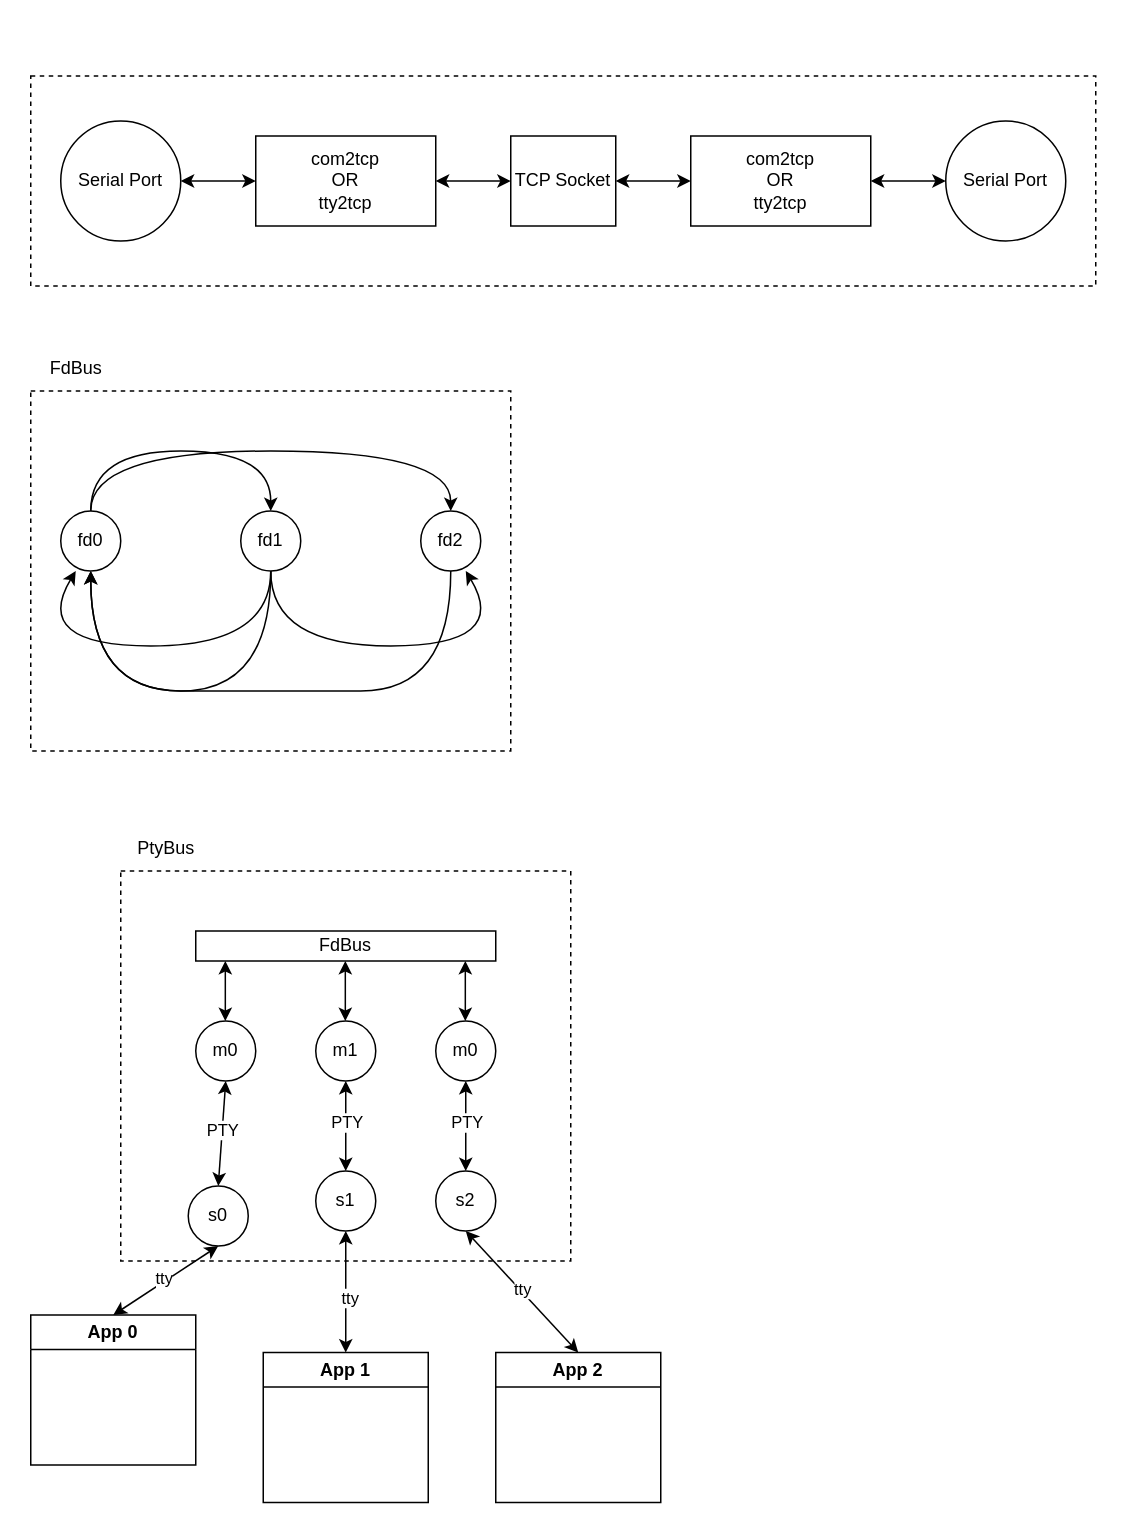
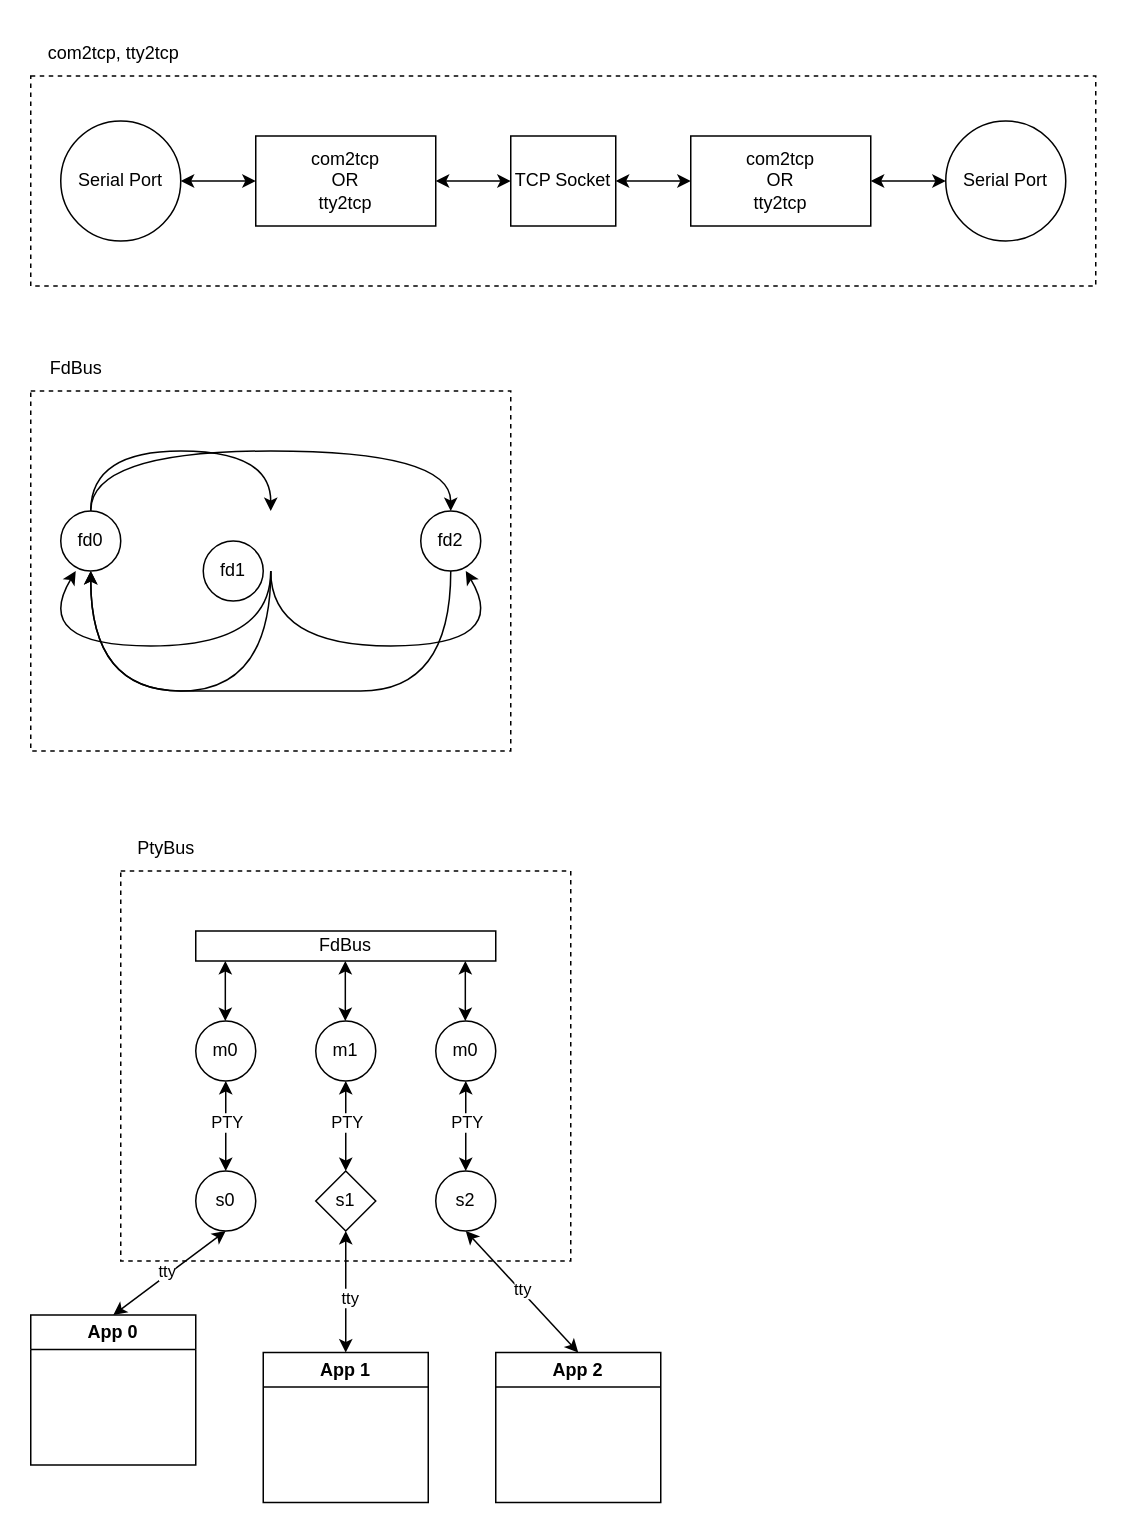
+ <mxCell id="51" value="com2tcp, tty2tcp" style="text;html=1;align=center;verticalAlign=middle;resizable=0;points=[];autosize=1;strokeColor=none;fillColor=none;" vertex="1" parent="1"><mxGeometry x="20" y="20" width="110" height="30" as="geometry" /></mxCell>
- <mxCell id="13" value="fd1" style="ellipse;whiteSpace=wrap;html=1;" vertex="1" parent="5"><mxGeometry x="140" y="40" width="40" height="40" as="geometry" /></mxCell>
+ <mxCell id="13" value="fd1" style="ellipse;whiteSpace=wrap;html=1;" vertex="1" parent="5"><mxGeometry x="115" y="60" width="40" height="40" as="geometry" /></mxCell>
- <mxCell id="20" value="s1" style="ellipse;whiteSpace=wrap;html=1;" vertex="1" parent="1"><mxGeometry x="210" y="780" width="40" height="40" as="geometry" /></mxCell>
+ <mxCell id="20" value="s1" style="rhombus;whiteSpace=wrap;html=1;" vertex="1" parent="1"><mxGeometry x="210" y="780" width="40" height="40" as="geometry" /></mxCell>
- <mxCell id="16" value="s0" style="ellipse;whiteSpace=wrap;html=1;" vertex="1" parent="1"><mxGeometry x="125" y="790" width="40" height="40" as="geometry" /></mxCell>
+ <mxCell id="16" value="s0" style="ellipse;whiteSpace=wrap;html=1;" vertex="1" parent="1"><mxGeometry x="130" y="780" width="40" height="40" as="geometry" /></mxCell>
